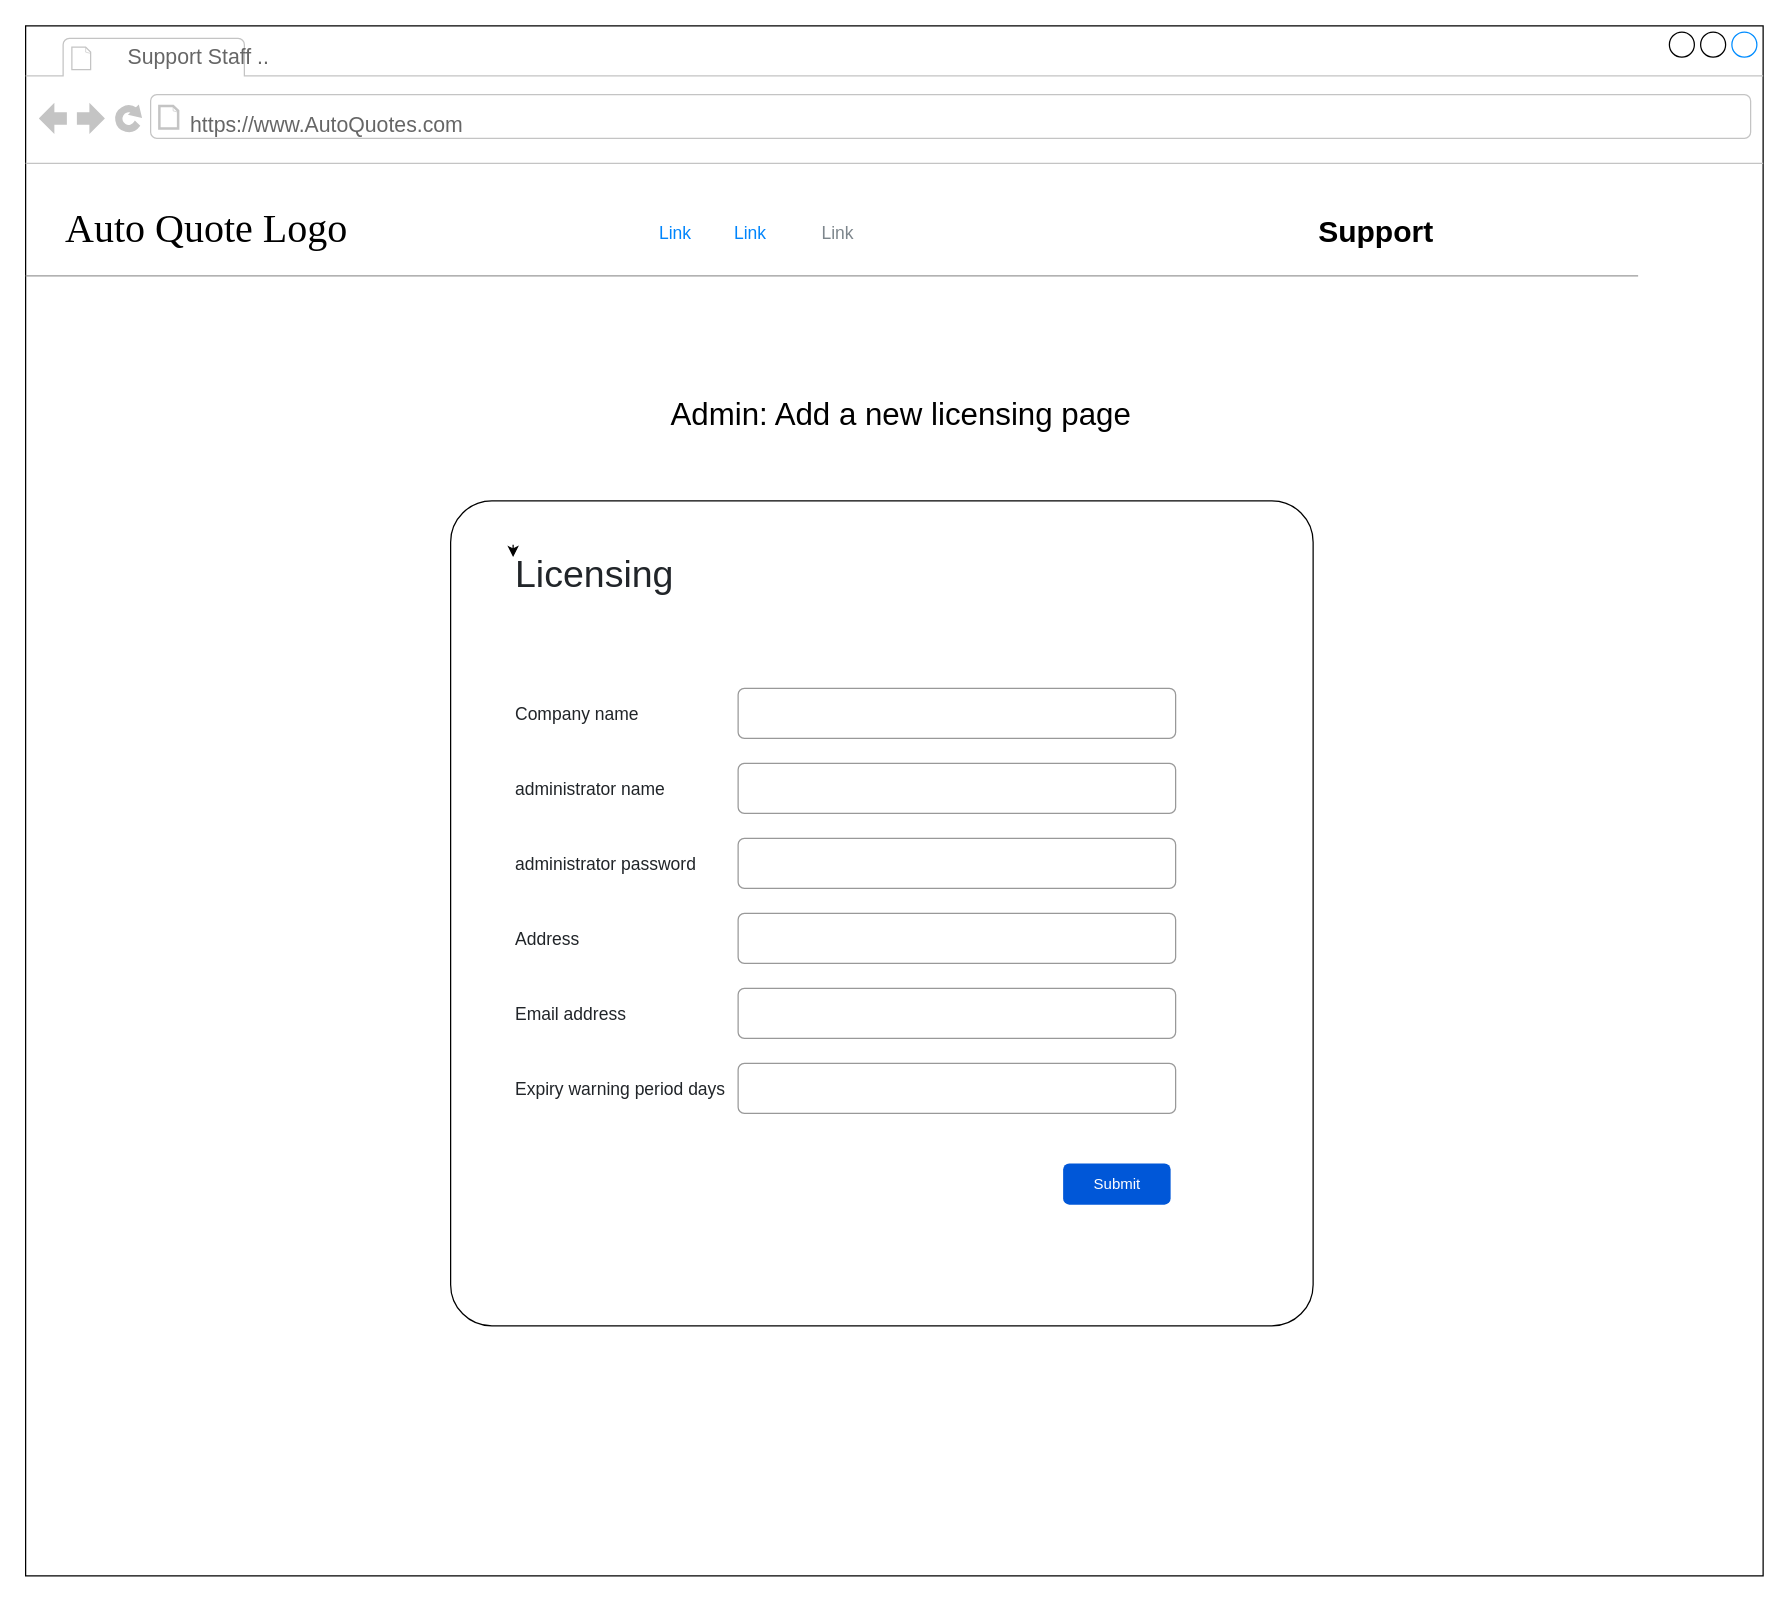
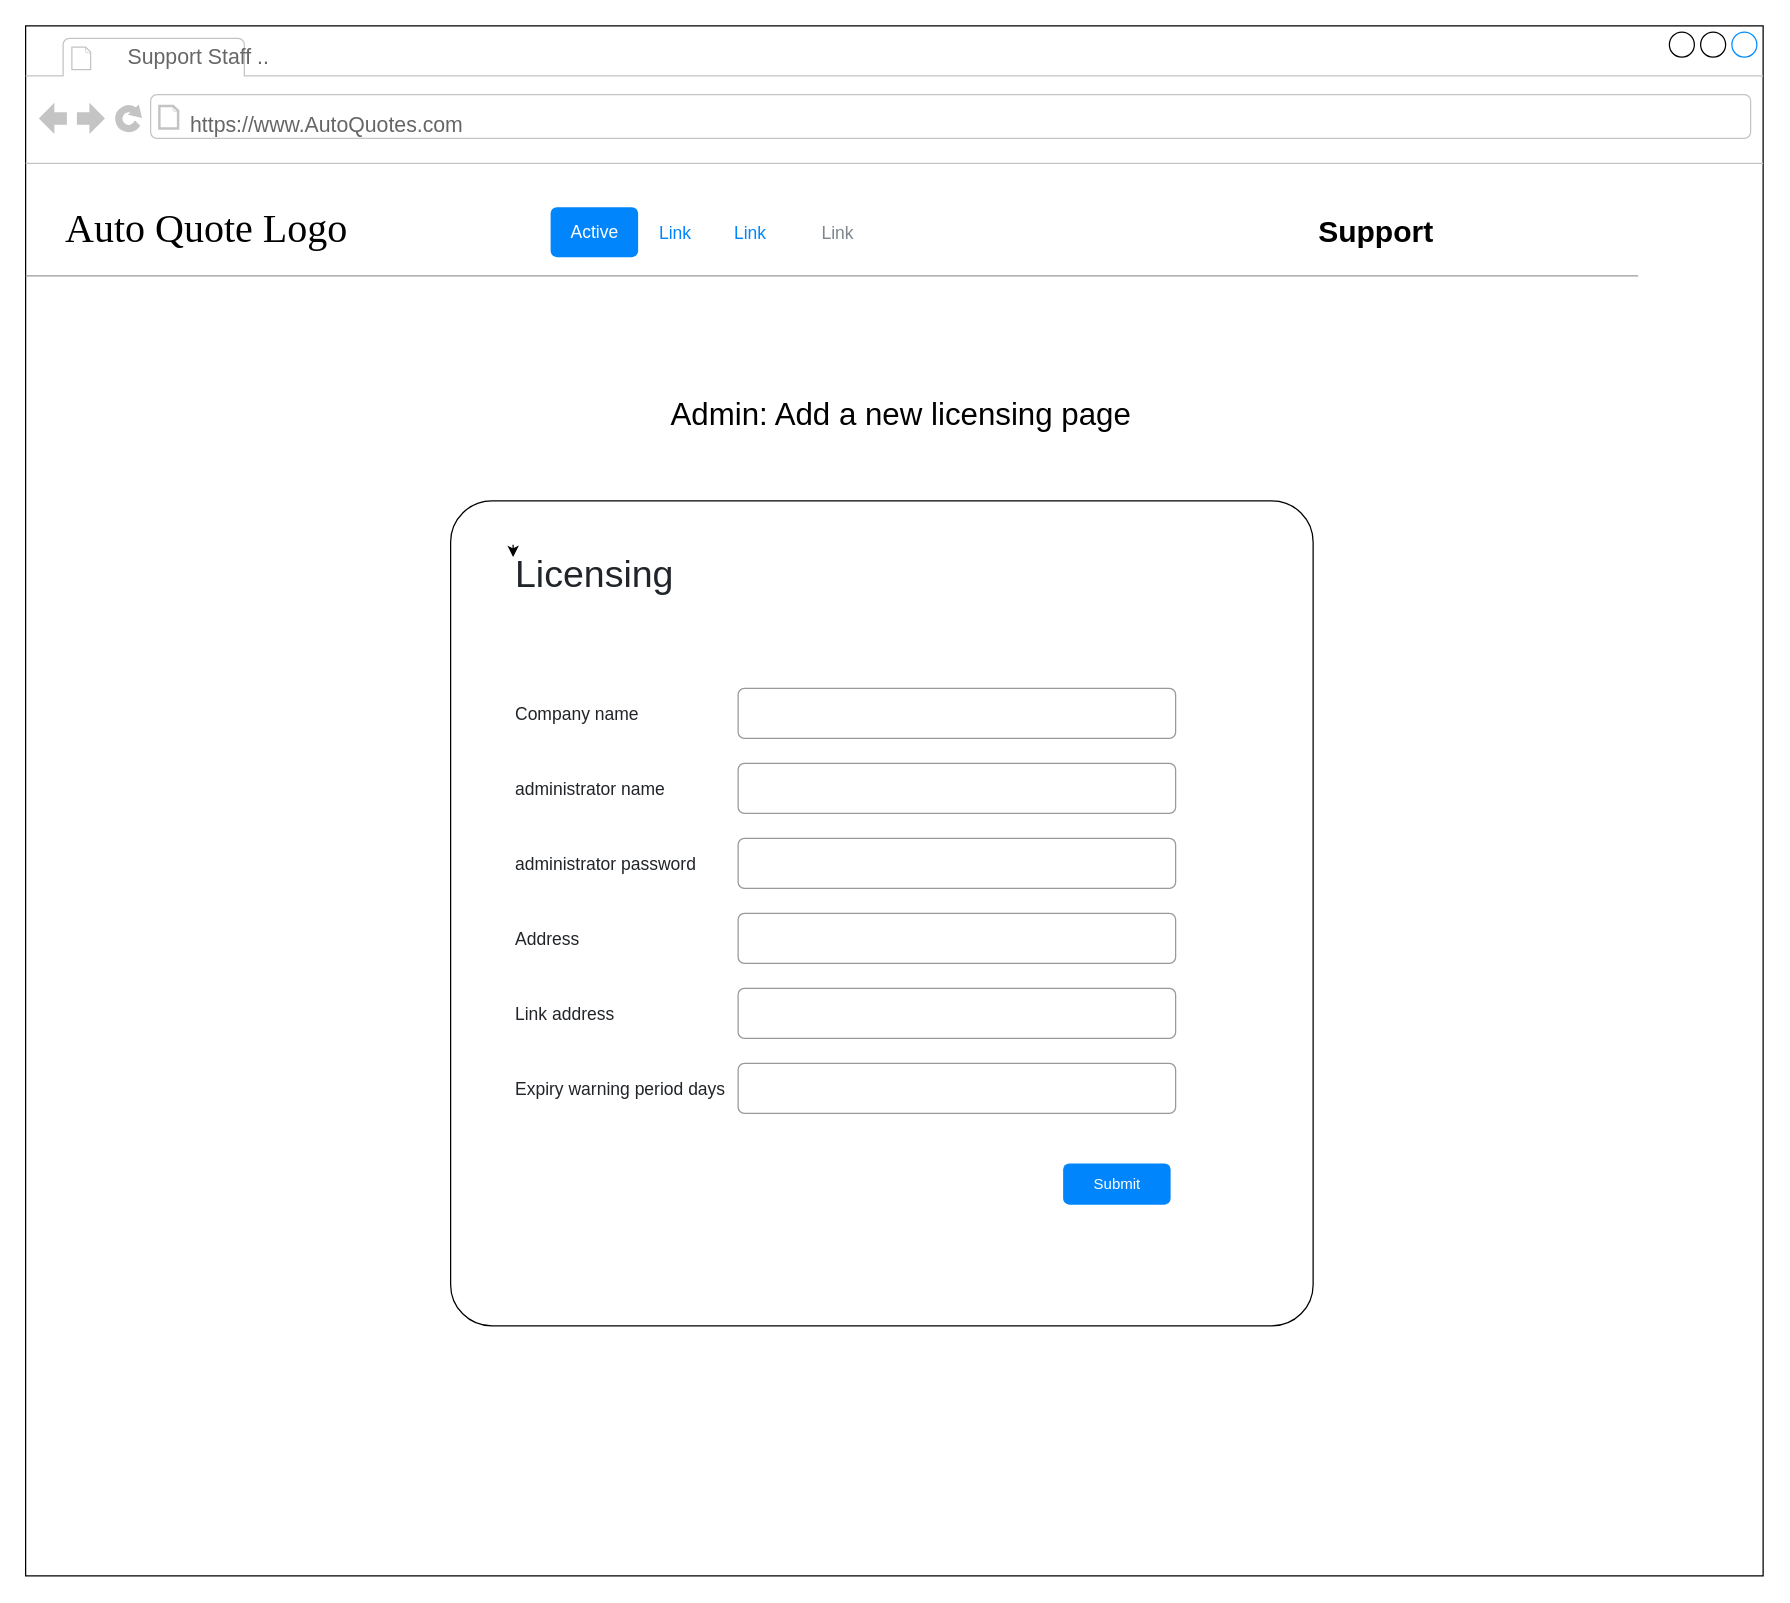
+ <mxCell id="7" value="Active" style="html=1;shadow=0;dashed=0;shape=mxgraph.bootstrap.rrect;rSize=5;fillColor=#0085FC;strokeColor=none;fontSize=14;fontColor=#ffffff;" vertex="1" parent="2"><mxGeometry x="420" y="145" width="70" height="40" as="geometry" /></mxCell>
- <mxCell id="27" value="Email address" style="fillColor=none;strokeColor=none;align=left;fontSize=14;fontColor=#212529;" vertex="1" parent="15"><mxGeometry x="50" y="390" width="100" height="40" as="geometry" /></mxCell>
+ <mxCell id="27" value="Link address" style="fillColor=none;strokeColor=none;align=left;fontSize=14;fontColor=#212529;" vertex="1" parent="15"><mxGeometry x="50" y="390" width="100" height="40" as="geometry" /></mxCell>
- <mxCell id="31" value="Submit" style="rounded=1;fillColor=#0057D8;strokeColor=none;html=1;fontColor=#ffffff;align=center;verticalAlign=middle;fontStyle=0;fontSize=12;sketch=0;" vertex="1" parent="15"><mxGeometry x="490" y="530" width="86" height="33" as="geometry" /></mxCell>
+ <mxCell id="31" value="Submit" style="rounded=1;fillColor=#0085fc;strokeColor=none;html=1;fontColor=#ffffff;align=center;verticalAlign=middle;fontStyle=0;fontSize=12;sketch=0;" vertex="1" parent="15"><mxGeometry x="490" y="530" width="86" height="33" as="geometry" /></mxCell>
